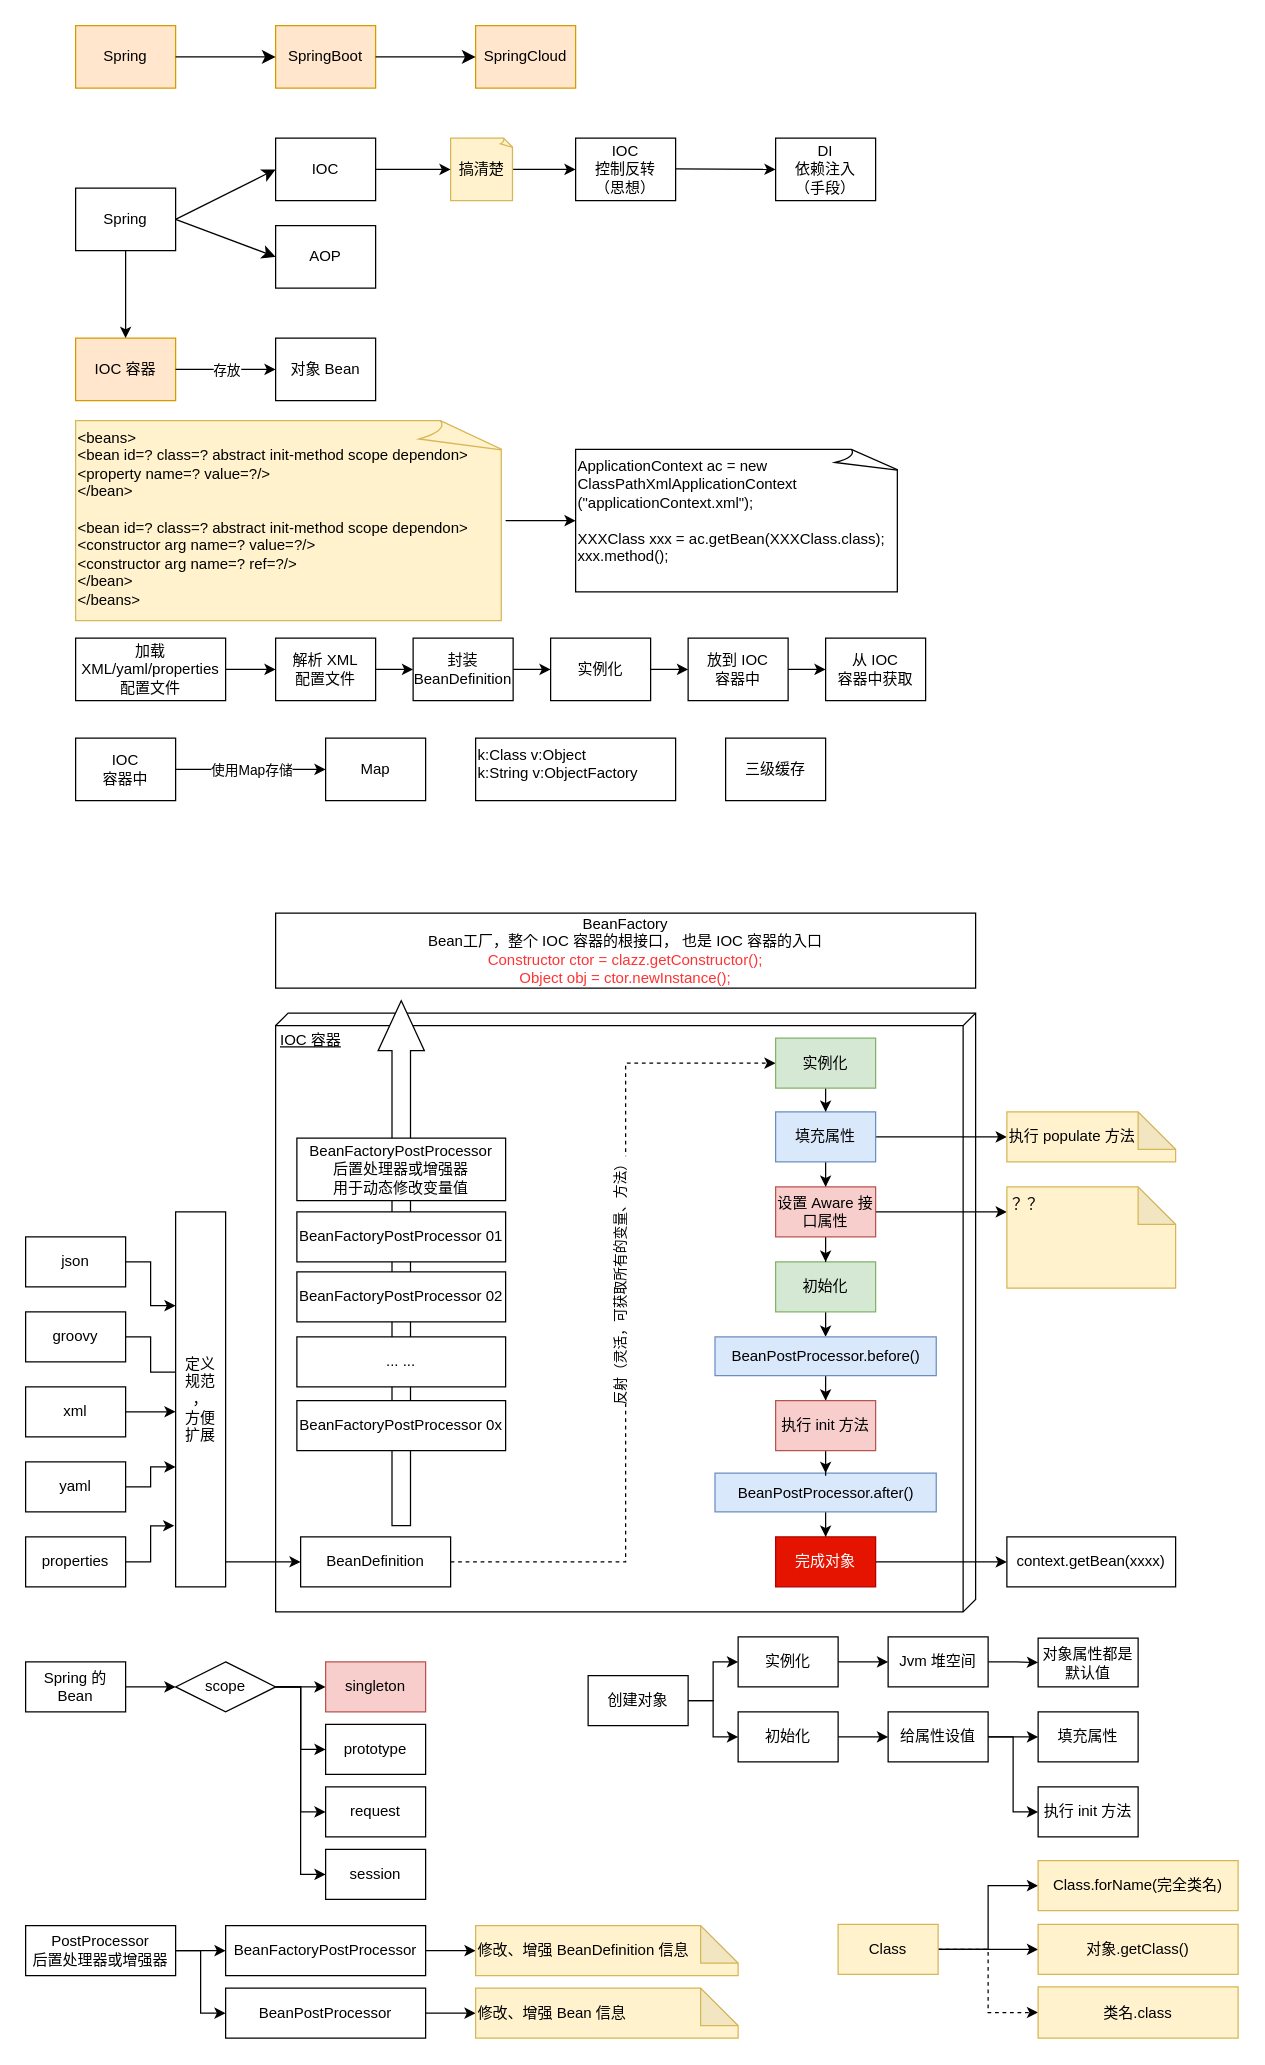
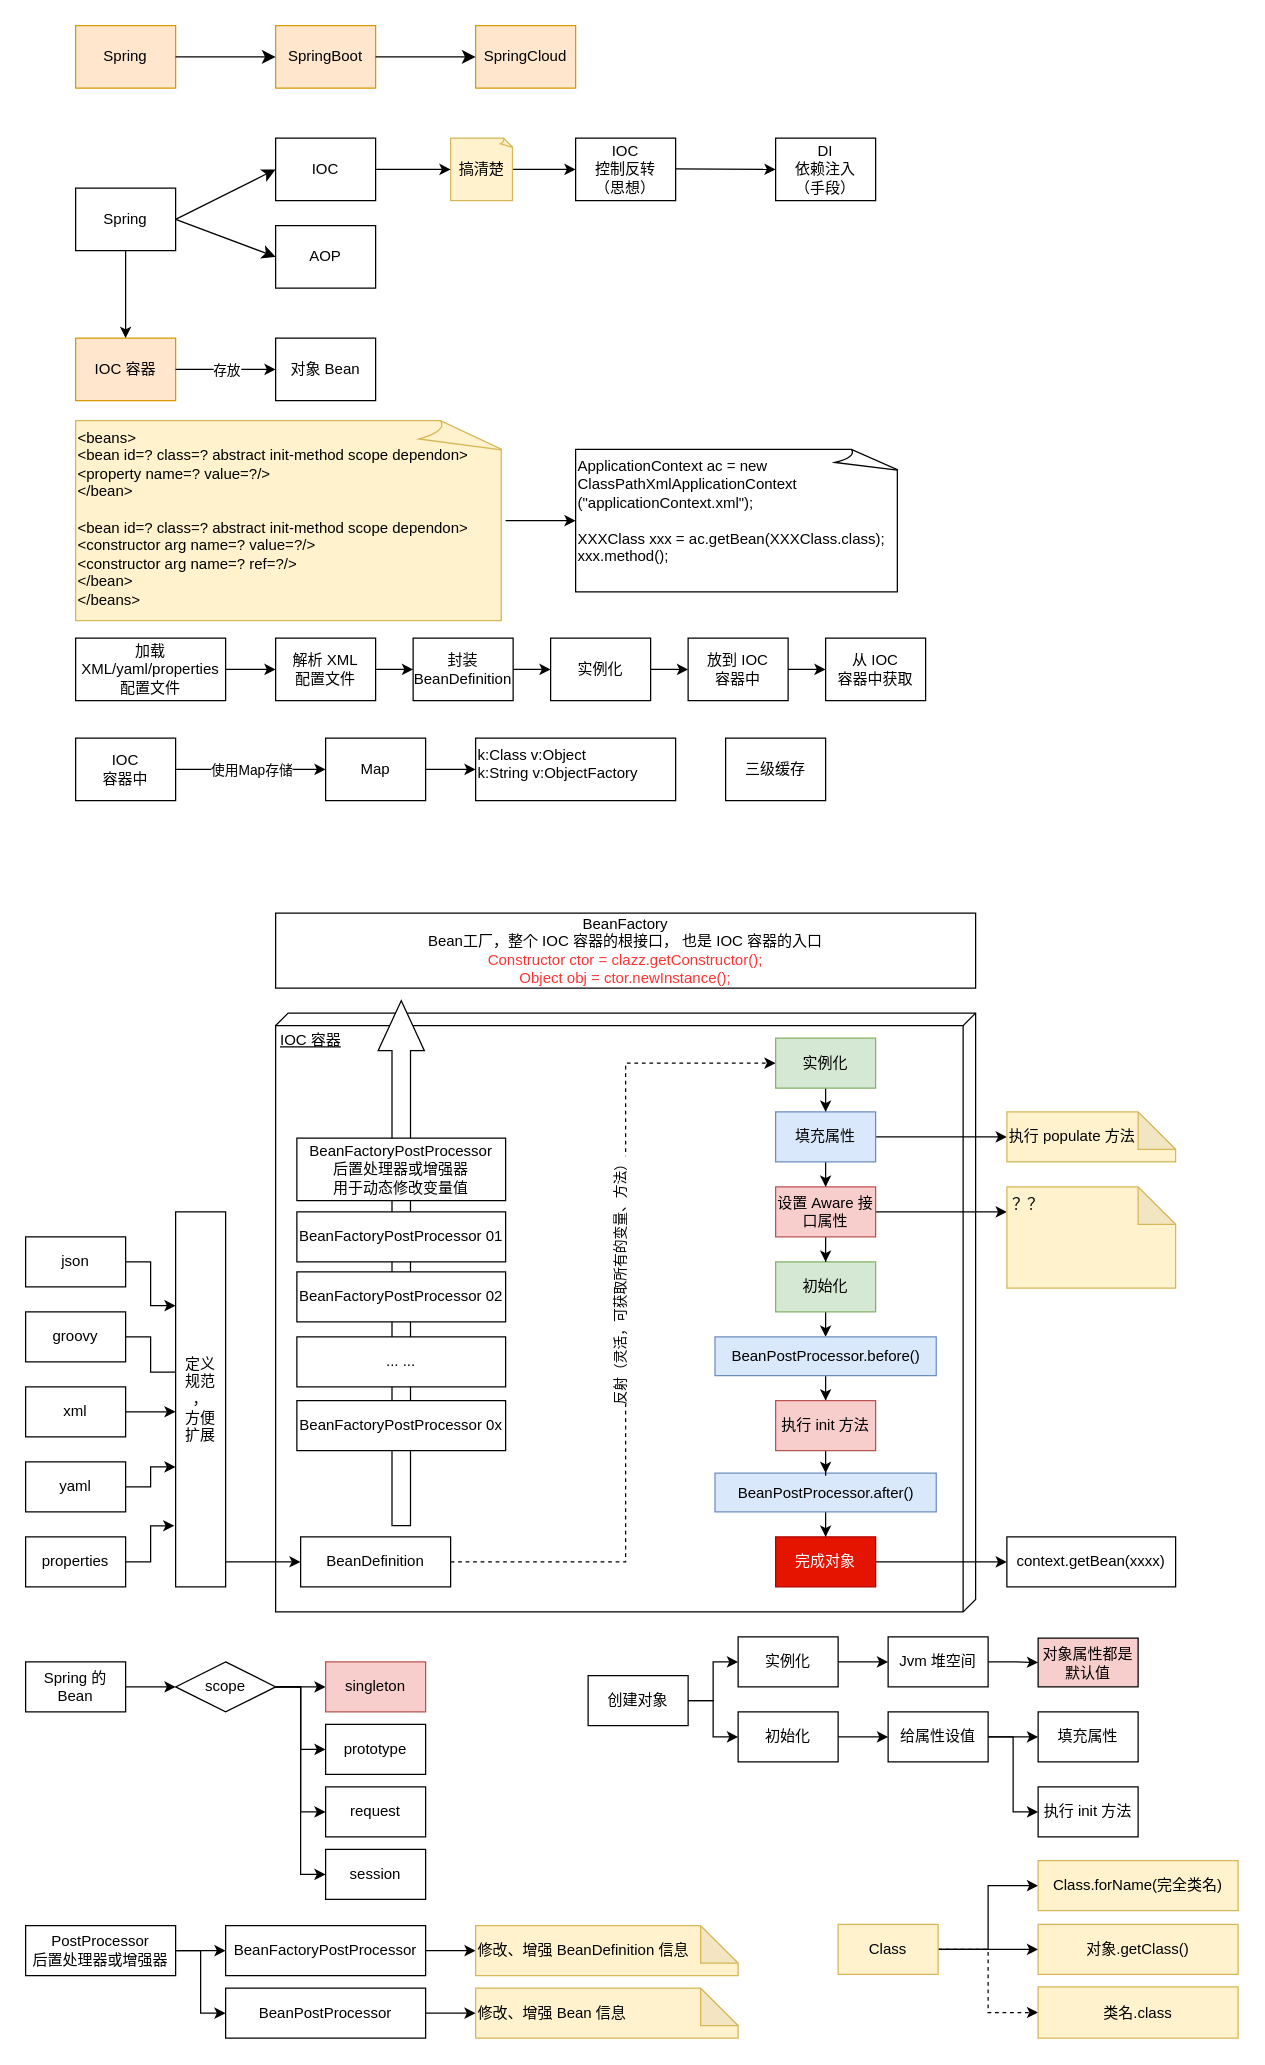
+ <mxCell id="40" style="edgeStyle=orthogonalEdgeStyle;rounded=0;orthogonalLoop=1;jettySize=auto;html=1;entryX=0;entryY=0.5;entryDx=0;entryDy=0;endArrow=classic;endFill=1;" edge="1" parent="1" source="41" target="42"><mxGeometry relative="1" as="geometry" /></mxCell>
- <mxCell id="102" value="对象属性都是默认值" style="rounded=0;whiteSpace=wrap;html=1;" vertex="1" parent="1"><mxGeometry x="830" y="1310" width="80" height="39" as="geometry" /></mxCell>
+ <mxCell id="102" value="对象属性都是默认值" style="rounded=0;whiteSpace=wrap;html=1;fillColor=#f8cecc;" vertex="1" parent="1"><mxGeometry x="830" y="1310" width="80" height="39" as="geometry" /></mxCell>
